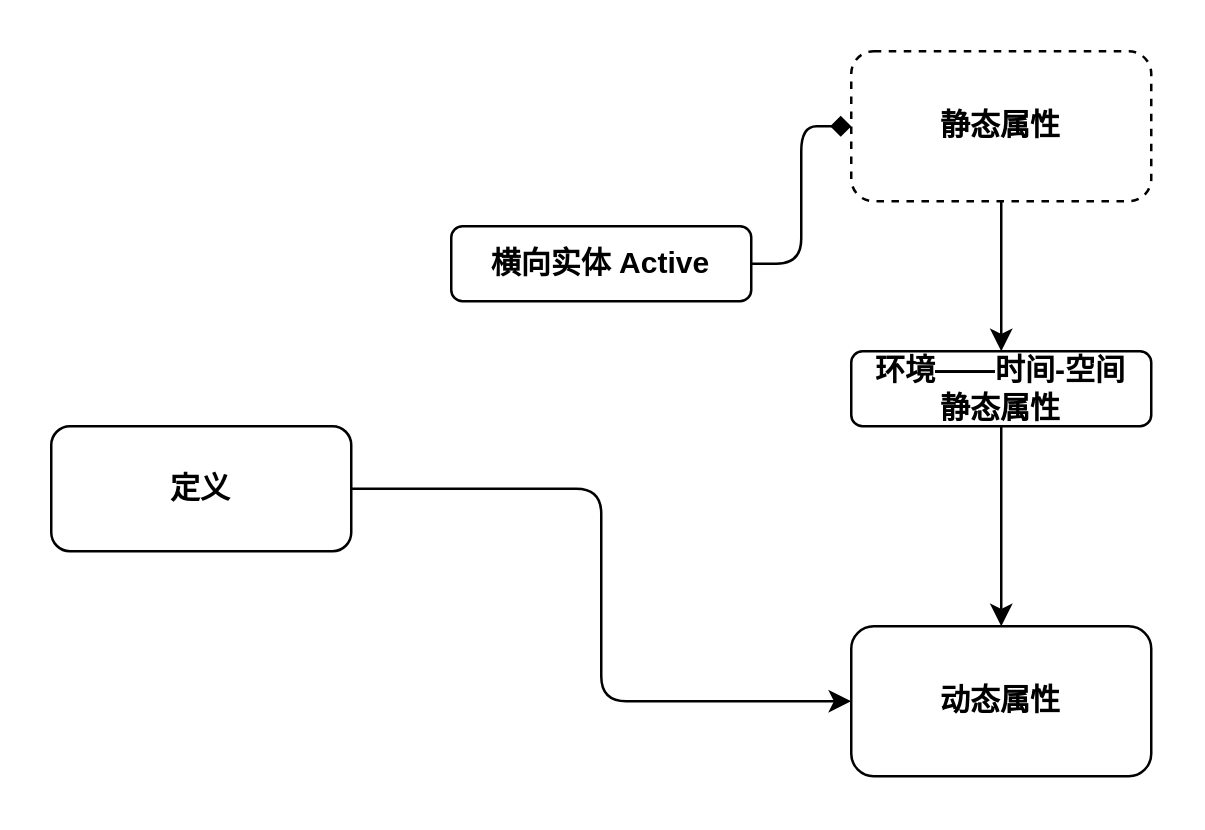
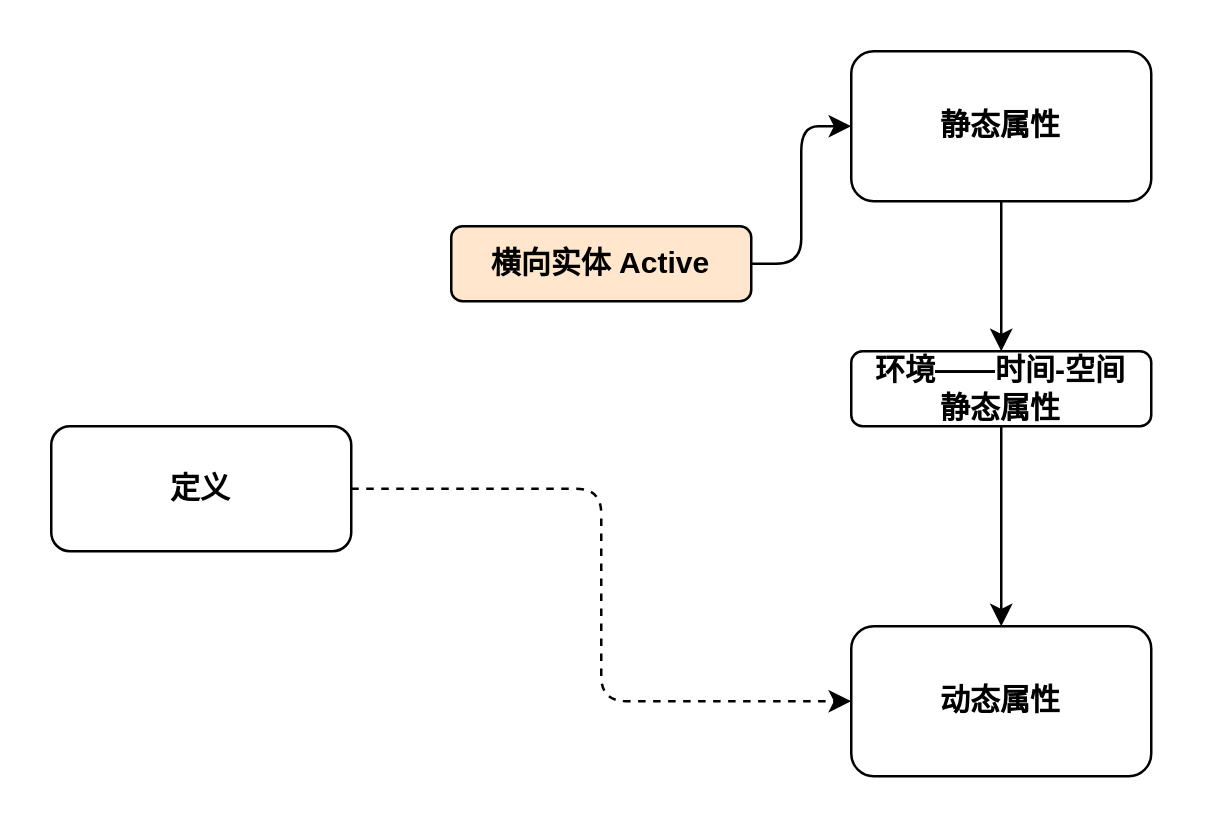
- <mxCell id="9" style="edgeStyle=orthogonalEdgeStyle;rounded=1;orthogonalLoop=1;jettySize=auto;html=1;entryX=0;entryY=0.5;entryDx=0;entryDy=0;endArrow=diamond;" edge="1" parent="1" source="10" target="5"><mxGeometry relative="1" as="geometry" /></mxCell>
+ <mxCell id="9" style="edgeStyle=orthogonalEdgeStyle;rounded=1;orthogonalLoop=1;jettySize=auto;html=1;entryX=0;entryY=0.5;entryDx=0;entryDy=0;" edge="1" parent="1" source="10" target="5"><mxGeometry relative="1" as="geometry" /></mxCell>
- <mxCell id="5" value="&lt;b&gt;静态属性&lt;/b&gt;" style="rounded=1;whiteSpace=wrap;html=1;dashed=1;" vertex="1" parent="1"><mxGeometry x="340" y="20" width="120" height="60" as="geometry" /></mxCell>
+ <mxCell id="5" value="&lt;b&gt;静态属性&lt;/b&gt;" style="rounded=1;whiteSpace=wrap;html=1;" vertex="1" parent="1"><mxGeometry x="340" y="20" width="120" height="60" as="geometry" /></mxCell>
- <mxCell id="10" value="&lt;b&gt;横向实体 Active&lt;/b&gt;" style="rounded=1;whiteSpace=wrap;html=1;" vertex="1" parent="1"><mxGeometry x="180" y="90" width="120" height="30" as="geometry" /></mxCell>
+ <mxCell id="10" value="&lt;b&gt;横向实体 Active&lt;/b&gt;" style="rounded=1;whiteSpace=wrap;html=1;fillColor=#ffe6cc;" vertex="1" parent="1"><mxGeometry x="180" y="90" width="120" height="30" as="geometry" /></mxCell>
- <mxCell id="2" style="edgeStyle=orthogonalEdgeStyle;rounded=1;orthogonalLoop=1;jettySize=auto;html=1;entryX=0;entryY=0.5;entryDx=0;entryDy=0;" edge="1" parent="1" source="3" target="6"><mxGeometry relative="1" as="geometry" /></mxCell>
+ <mxCell id="2" style="edgeStyle=orthogonalEdgeStyle;rounded=1;orthogonalLoop=1;jettySize=auto;html=1;entryX=0;entryY=0.5;entryDx=0;entryDy=0;dashed=1;" edge="1" parent="1" source="3" target="6"><mxGeometry relative="1" as="geometry" /></mxCell>
